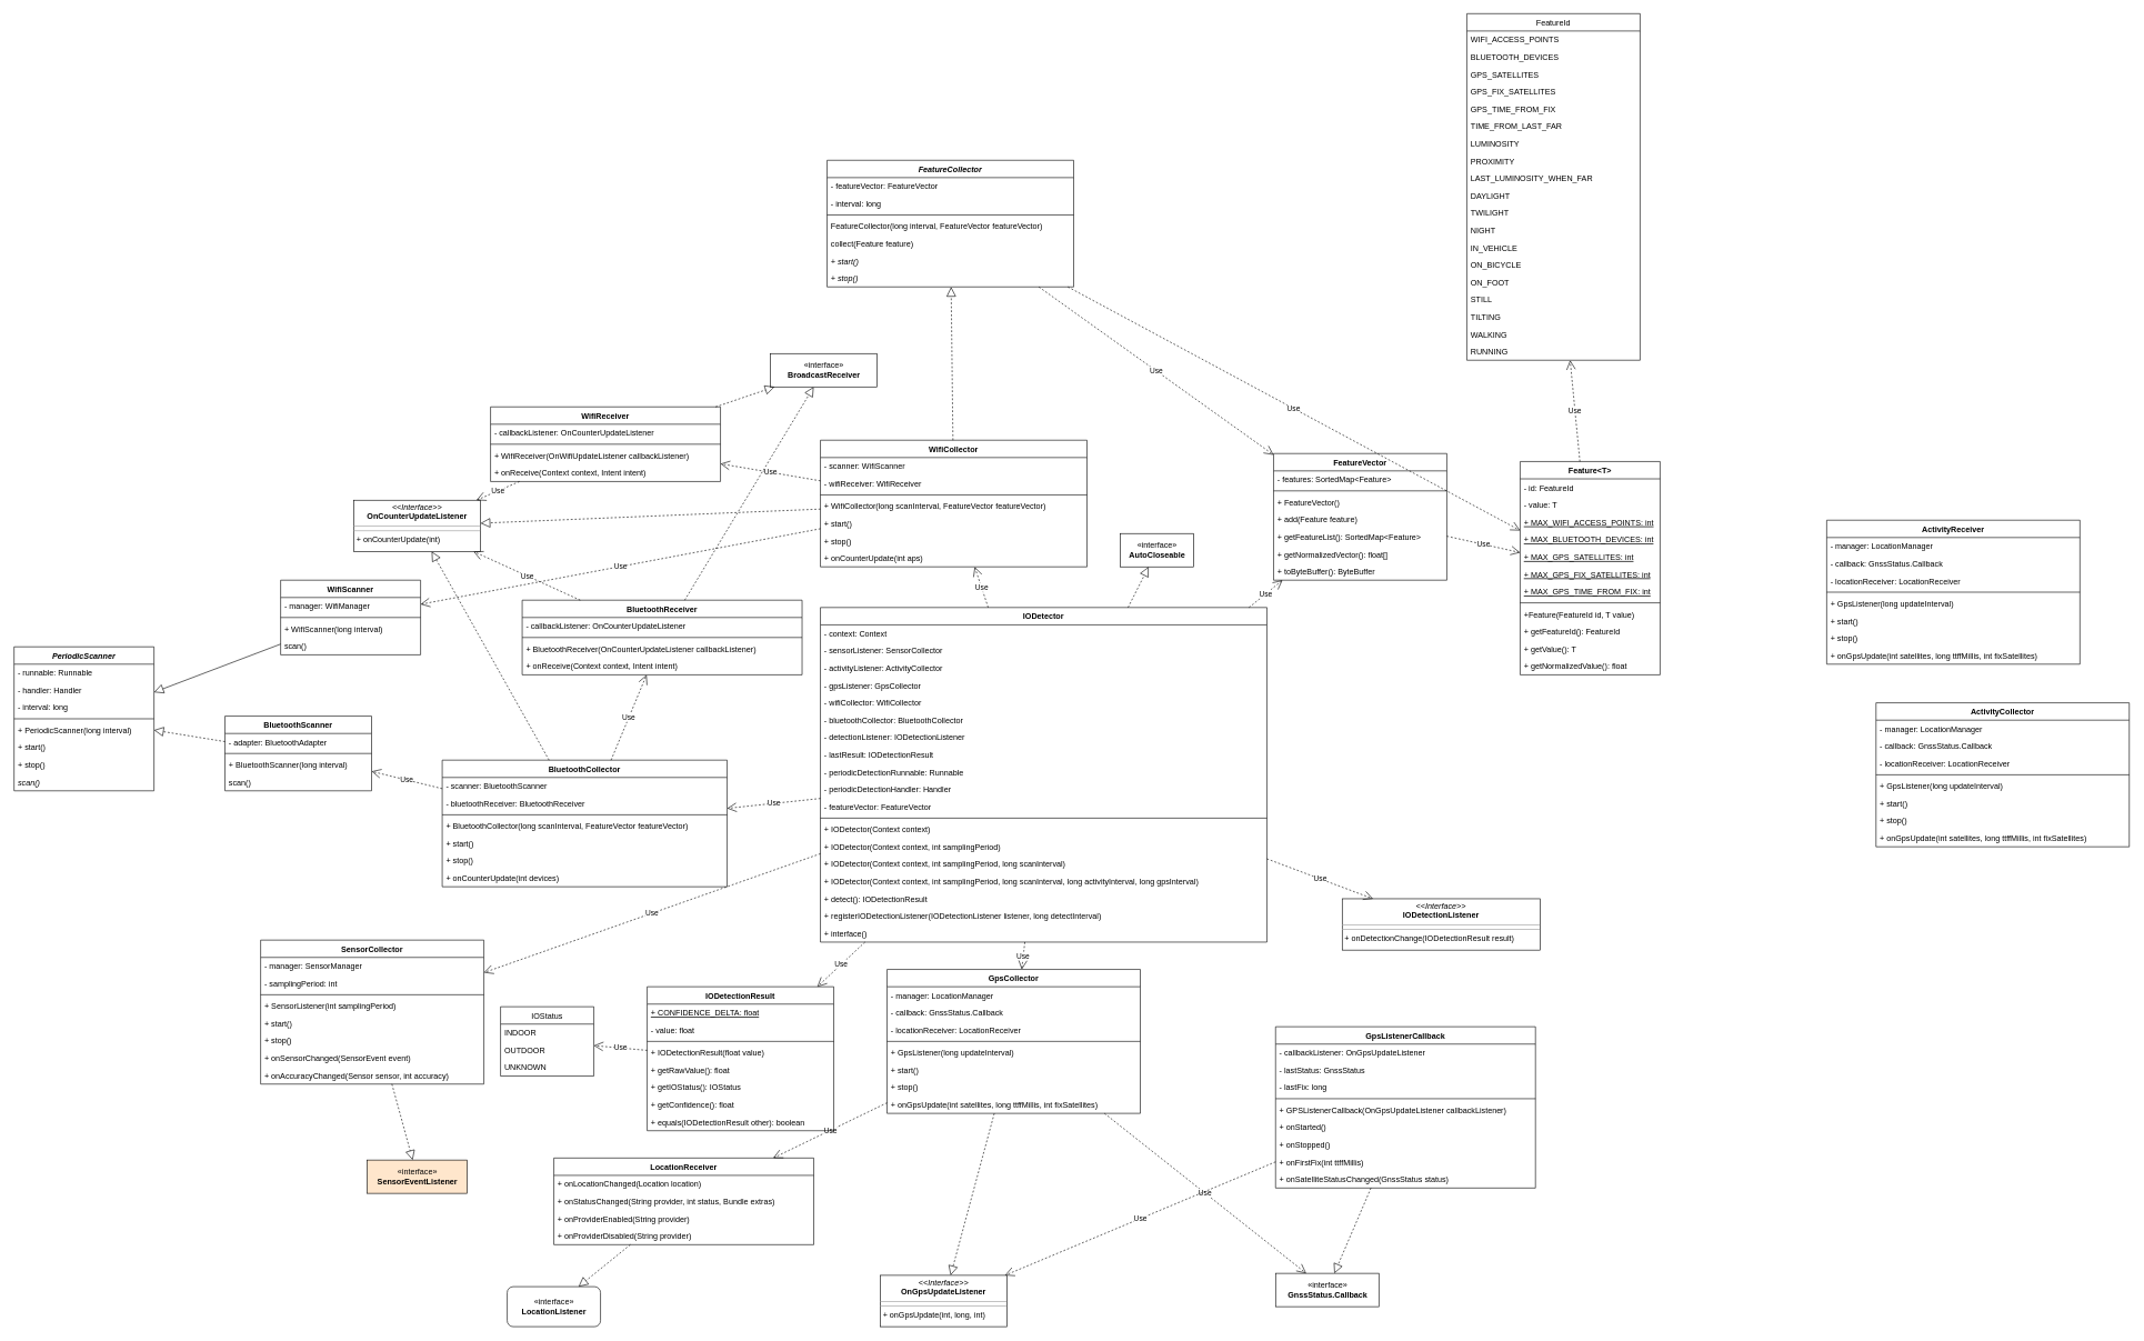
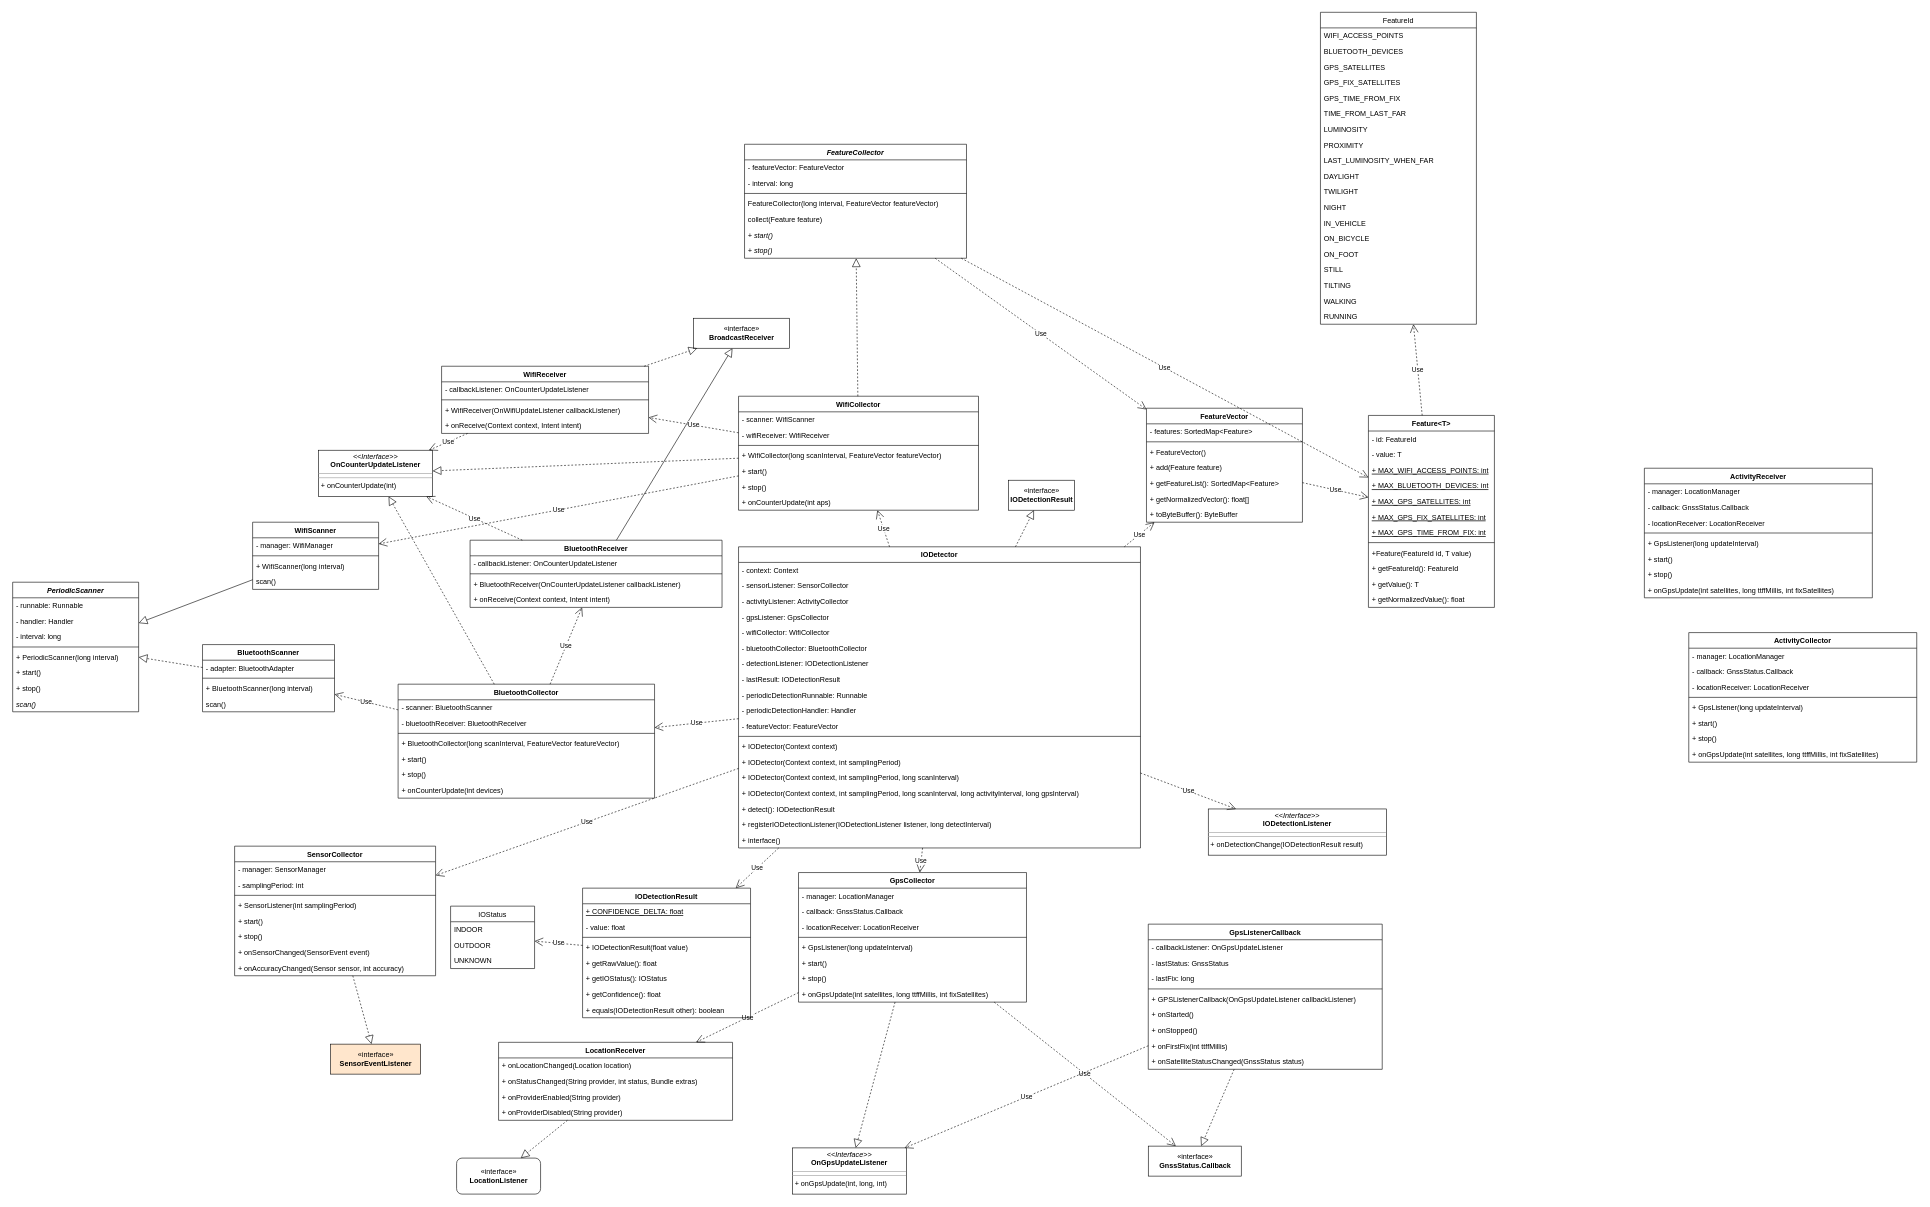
- <mxCell id="134" value="" style="endArrow=block;dashed=1;endFill=0;endSize=12;html=1;" parent="1" source="129" target="140" edge="1"><mxGeometry width="160" relative="1" as="geometry"><mxPoint x="1425.955" y="1060" as="sourcePoint" /><mxPoint x="1114.685" y="930" as="targetPoint" /></mxGeometry></mxCell>
+ <mxCell id="134" value="" style="endArrow=block;dashed=0;endFill=0;endSize=12;html=1;" parent="1" source="129" target="140" edge="1"><mxGeometry width="160" relative="1" as="geometry"><mxPoint x="1425.955" y="1060" as="sourcePoint" /><mxPoint x="1114.685" y="930" as="targetPoint" /></mxGeometry></mxCell>
- <mxCell id="22" value="«interface»&lt;br&gt;&lt;b&gt;AutoCloseable&lt;/b&gt;" style="html=1;" parent="1" vertex="1"><mxGeometry x="1680" y="800" width="110" height="50" as="geometry" /></mxCell>
+ <mxCell id="22" value="«interface»&lt;br&gt;&lt;b&gt;IODetectionResult&lt;/b&gt;" style="html=1;" parent="1" vertex="1"><mxGeometry x="1680" y="800" width="110" height="50" as="geometry" /></mxCell>
